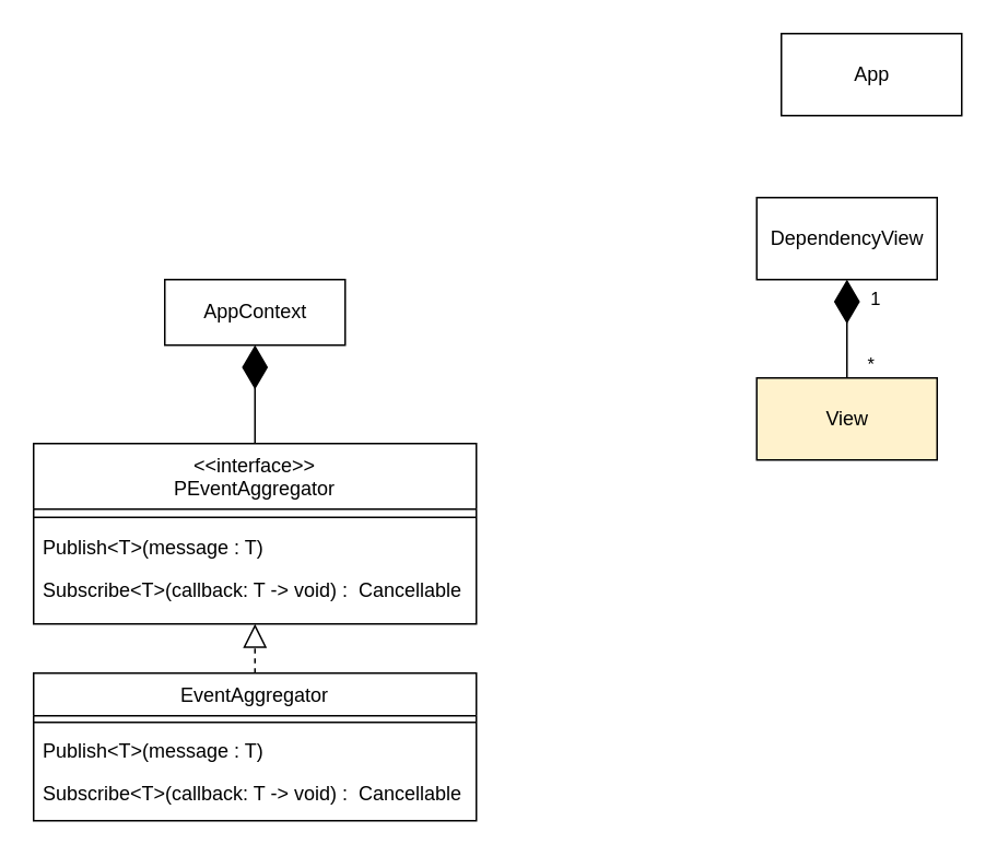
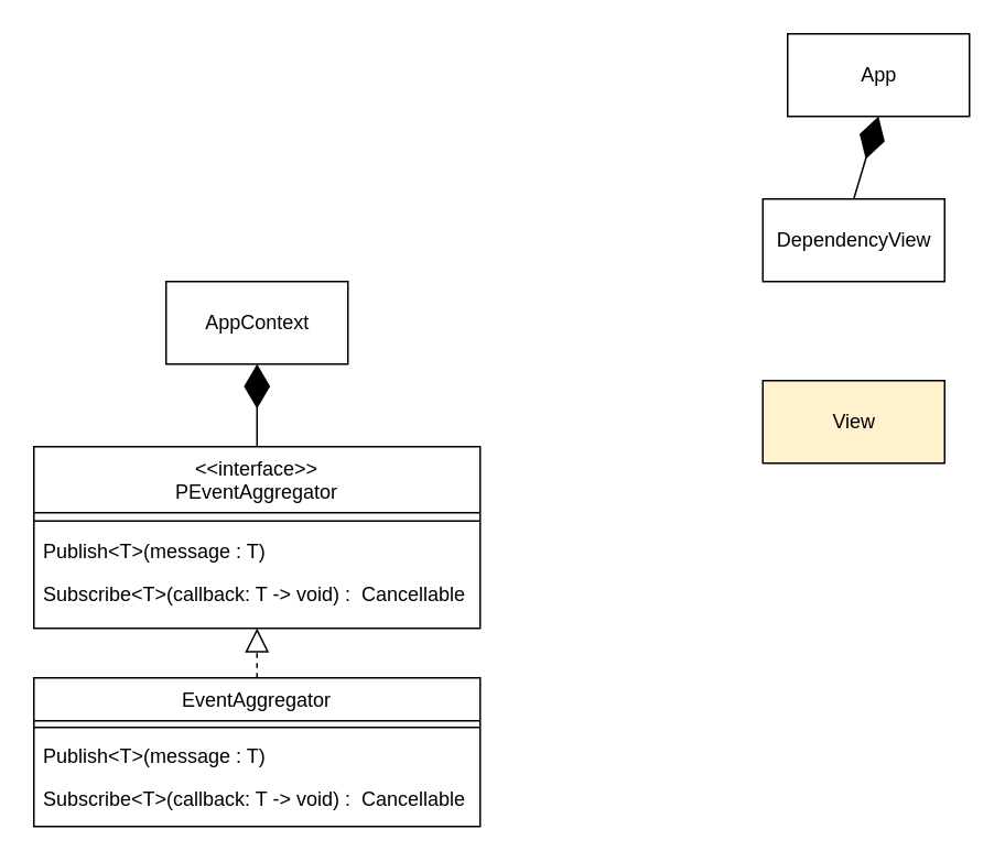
+ <mxCell id="15" value="" style="endArrow=diamondThin;endFill=1;endSize=24;html=1;rounded=0;entryX=0.5;entryY=1;entryDx=0;entryDy=0;exitX=0.5;exitY=0;exitDx=0;exitDy=0;" edge="1" parent="1" source="14" target="13"><mxGeometry width="160" relative="1" as="geometry"><mxPoint x="507" y="160" as="sourcePoint" /><mxPoint x="467" y="160" as="targetPoint" /></mxGeometry></mxCell>
- <mxCell id="12" value="AppContext" style="html=1;" vertex="1" parent="1"><mxGeometry x="100" y="170" width="110" height="40" as="geometry" /></mxCell>
+ <mxCell id="12" value="AppContext" style="html=1;" vertex="1" parent="1"><mxGeometry x="100" y="170" width="110" height="50" as="geometry" /></mxCell>
- <mxCell id="17" value="" style="endArrow=diamondThin;html=1;rounded=0;targetPerimeterSpacing=0;endFill=1;entryX=0.5;entryY=1;entryDx=0;entryDy=0;exitX=0.5;exitY=0;exitDx=0;exitDy=0;endSize=24;startSize=24;" edge="1" parent="1" source="16" target="14"><mxGeometry relative="1" as="geometry"><mxPoint x="287" y="240" as="sourcePoint" /><mxPoint x="447" y="240" as="targetPoint" /></mxGeometry></mxCell>
- <mxCell id="18" value="*" style="edgeLabel;resizable=0;html=1;align=left;verticalAlign=bottom;" connectable="0" vertex="1" parent="17"><mxGeometry x="-1" relative="1" as="geometry"><mxPoint x="11" as="offset" /></mxGeometry></mxCell>
- <mxCell id="19" value="1&lt;br&gt;" style="edgeLabel;resizable=0;html=1;align=right;verticalAlign=bottom;" connectable="0" vertex="1" parent="17"><mxGeometry x="1" relative="1" as="geometry"><mxPoint x="21" y="20" as="offset" /></mxGeometry></mxCell>
